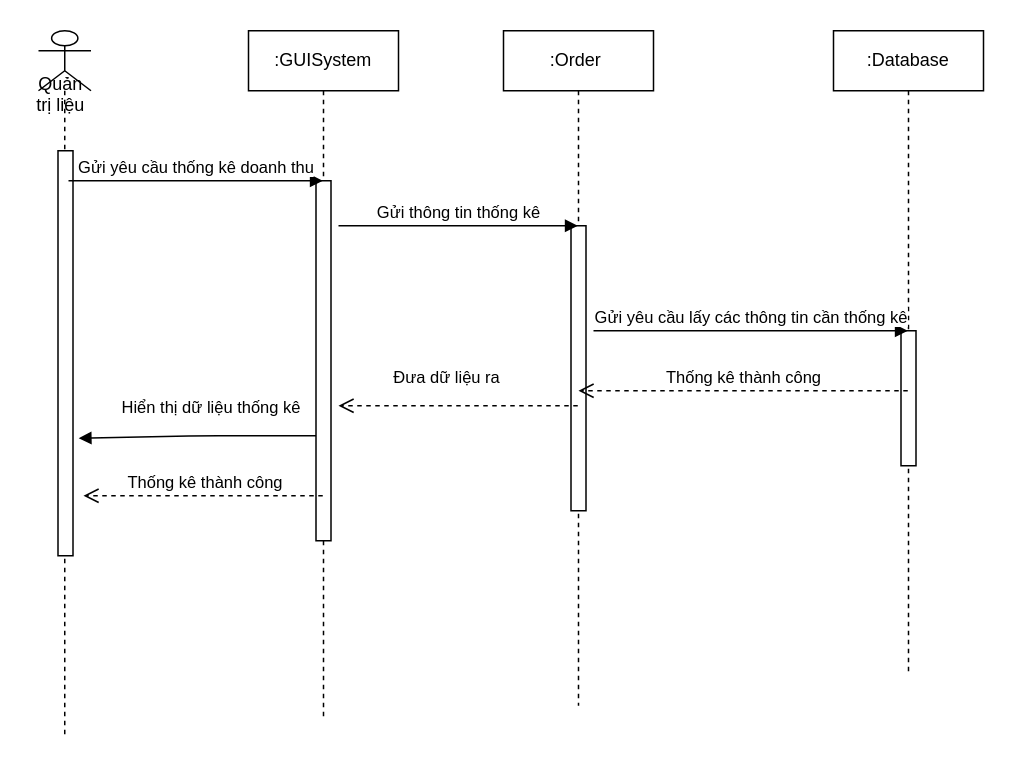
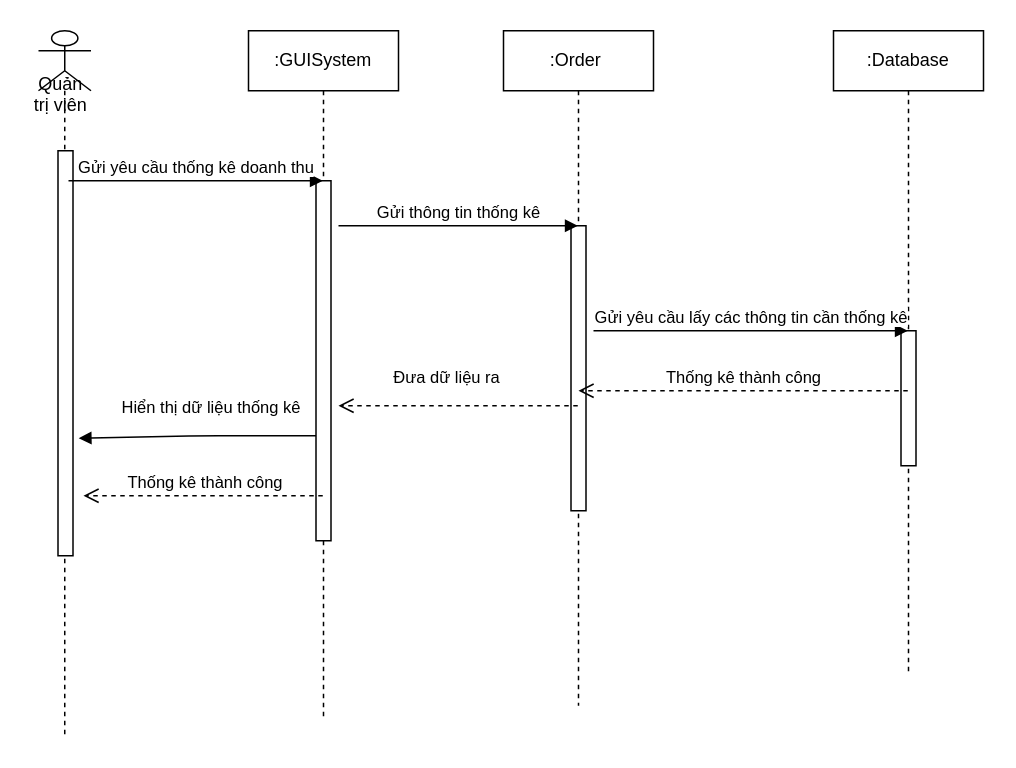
- <mxCell id="4" value="Quản trị liệu&lt;br&gt;&lt;br&gt;" style="text;html=1;strokeColor=none;fillColor=none;align=center;verticalAlign=middle;whiteSpace=wrap;rounded=0;" parent="3" vertex="1"><mxGeometry x="-5" y="40" width="40" height="20" as="geometry" /></mxCell>
+ <mxCell id="4" value="Quản trị viên&lt;br&gt;&lt;br&gt;" style="text;html=1;strokeColor=none;fillColor=none;align=center;verticalAlign=middle;whiteSpace=wrap;rounded=0;" parent="3" vertex="1"><mxGeometry x="-5" y="40" width="40" height="20" as="geometry" /></mxCell>
